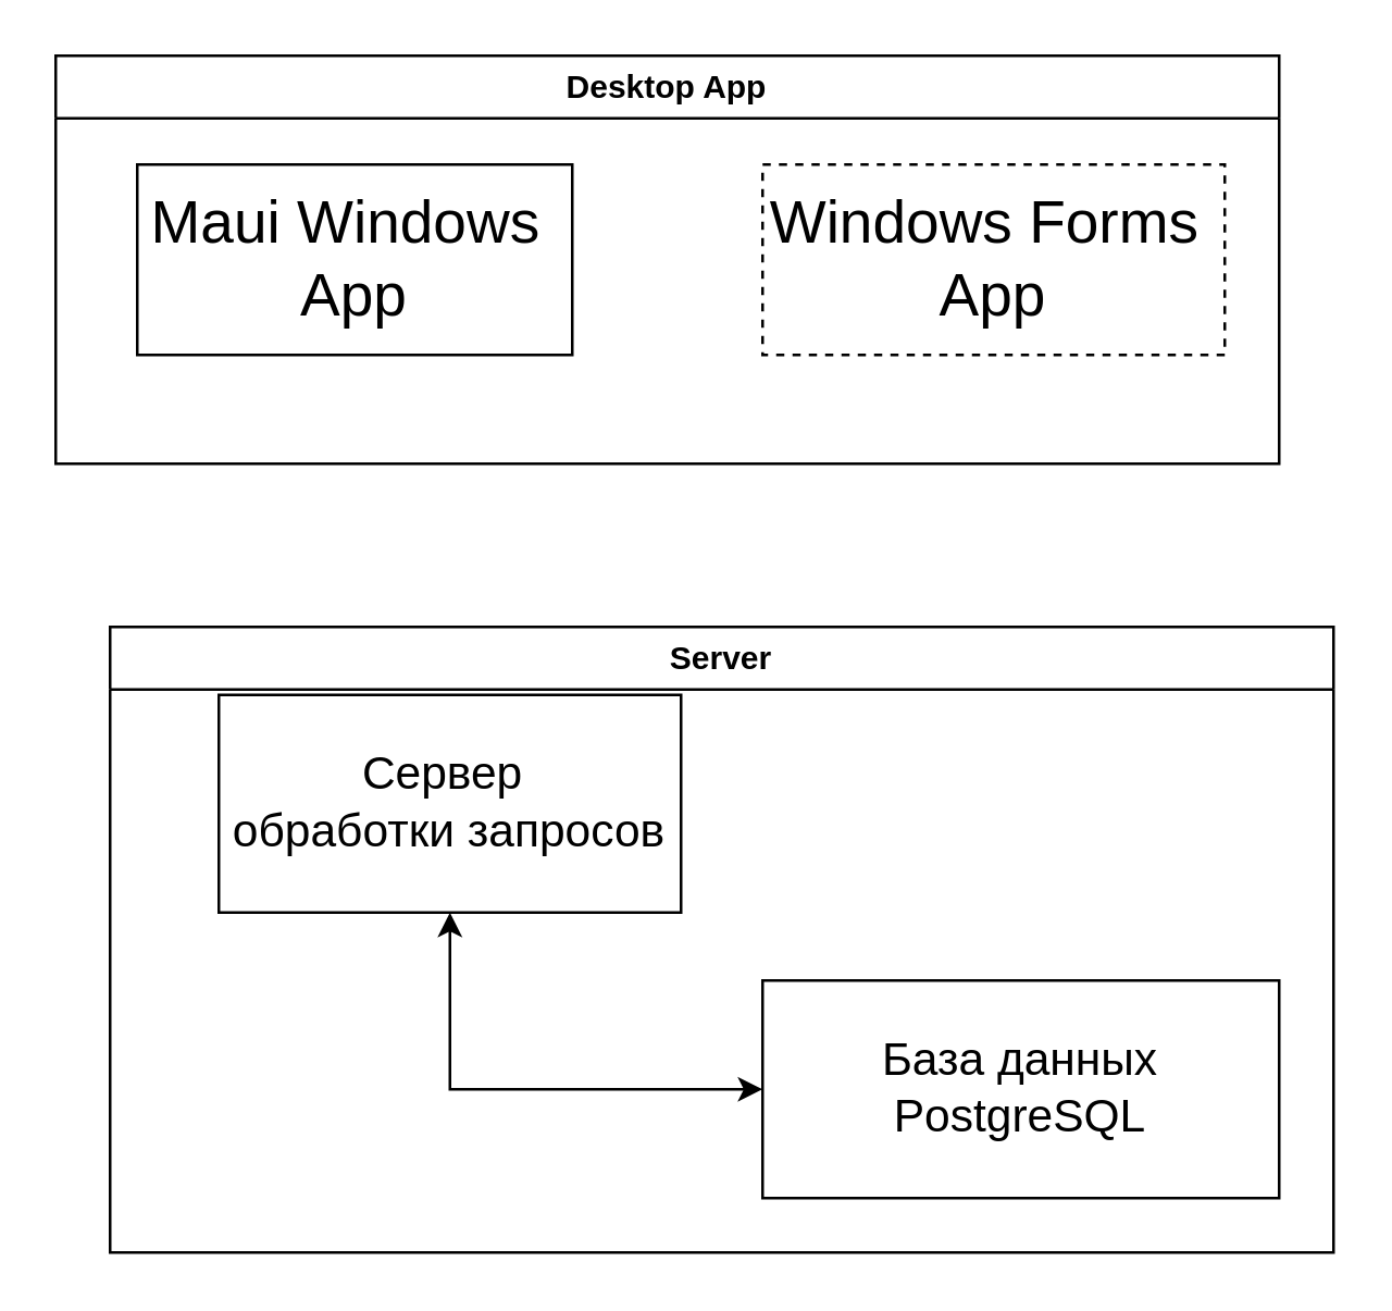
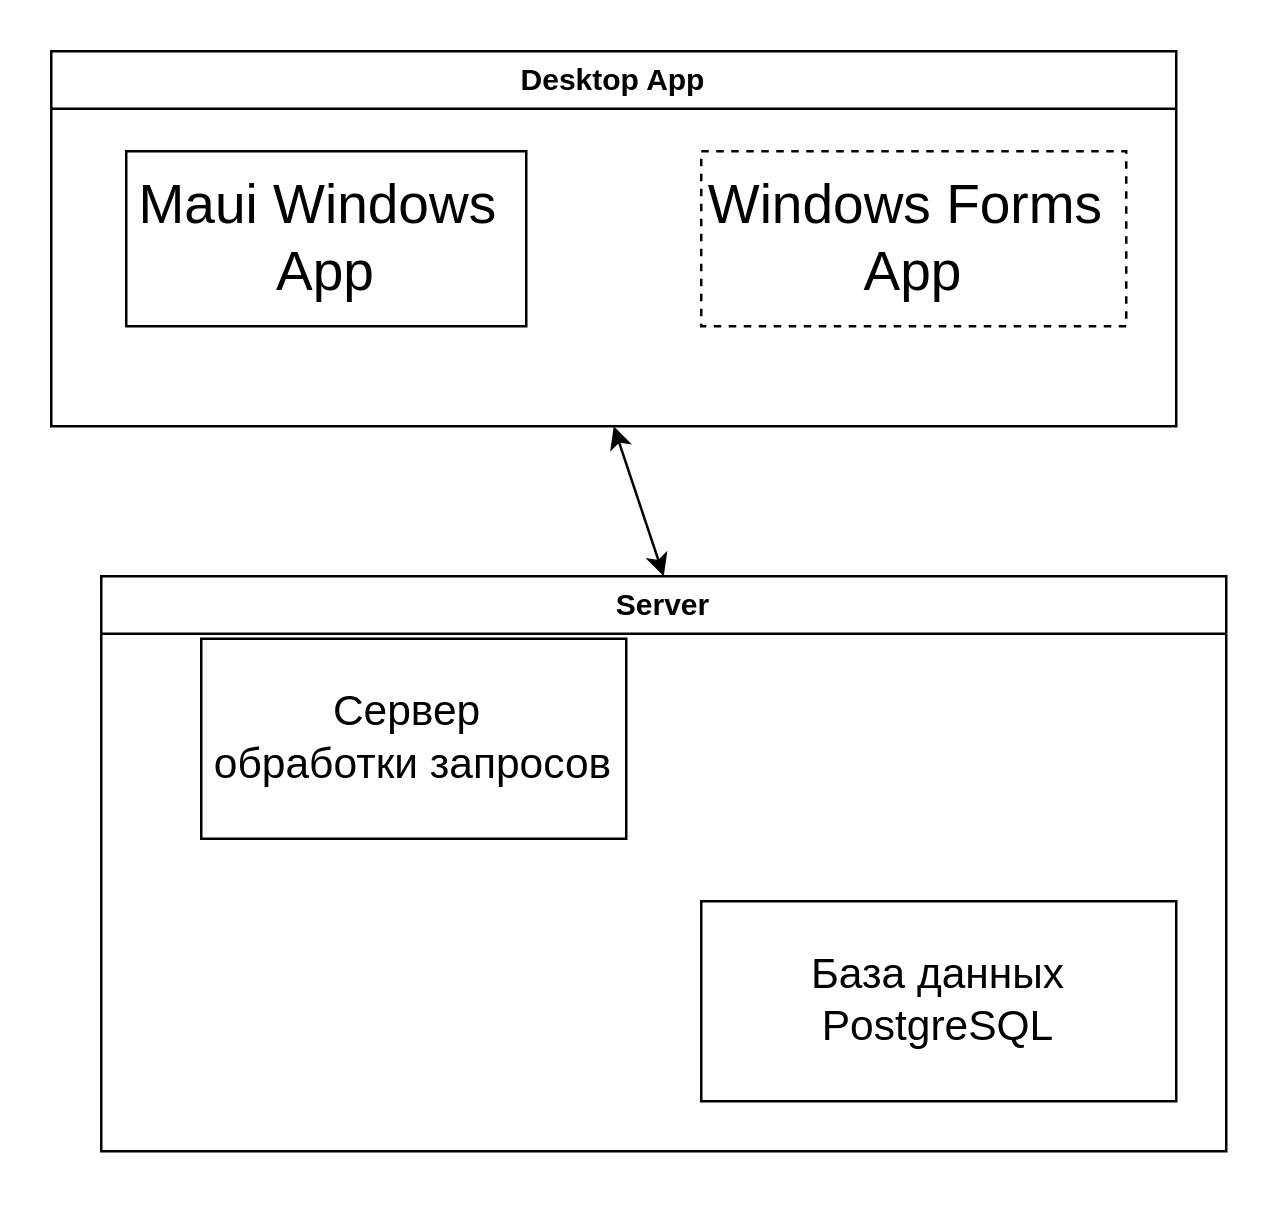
+ <mxCell id="9" value="" style="endArrow=classic;startArrow=classic;html=1;rounded=0;entryX=0.5;entryY=1;entryDx=0;entryDy=0;exitX=0.5;exitY=0;exitDx=0;exitDy=0;" edge="1" parent="1" source="5" target="2"><mxGeometry width="50" height="50" relative="1" as="geometry"><mxPoint x="240" y="220" as="sourcePoint" /><mxPoint x="290" y="170" as="targetPoint" /></mxGeometry></mxCell>
- <mxCell id="8" value="" style="endArrow=classic;startArrow=classic;html=1;rounded=0;entryX=0.5;entryY=1;entryDx=0;entryDy=0;exitX=0;exitY=0.5;exitDx=0;exitDy=0;" edge="1" parent="5" source="7" target="6"><mxGeometry width="50" height="50" relative="1" as="geometry"><mxPoint x="120" y="210" as="sourcePoint" /><mxPoint x="170" y="160" as="targetPoint" /><Array as="points"><mxPoint x="125" y="170" /></Array></mxGeometry></mxCell>
